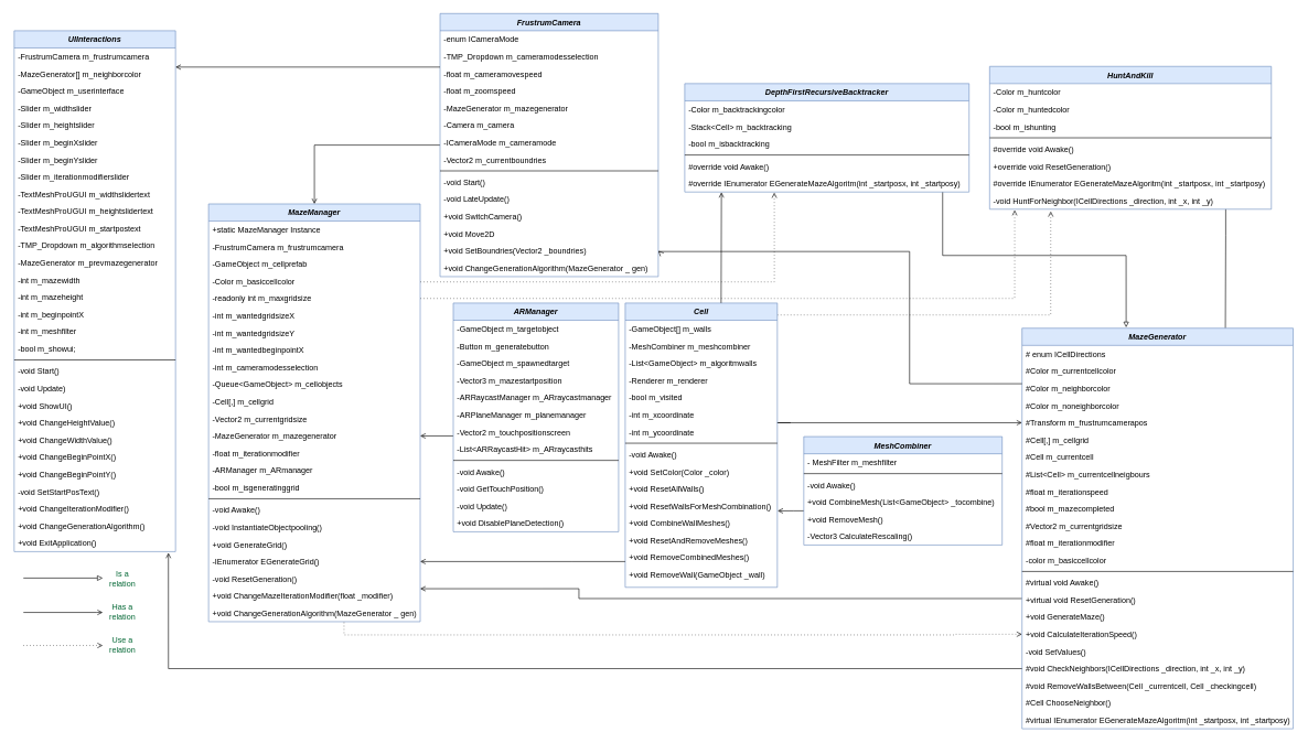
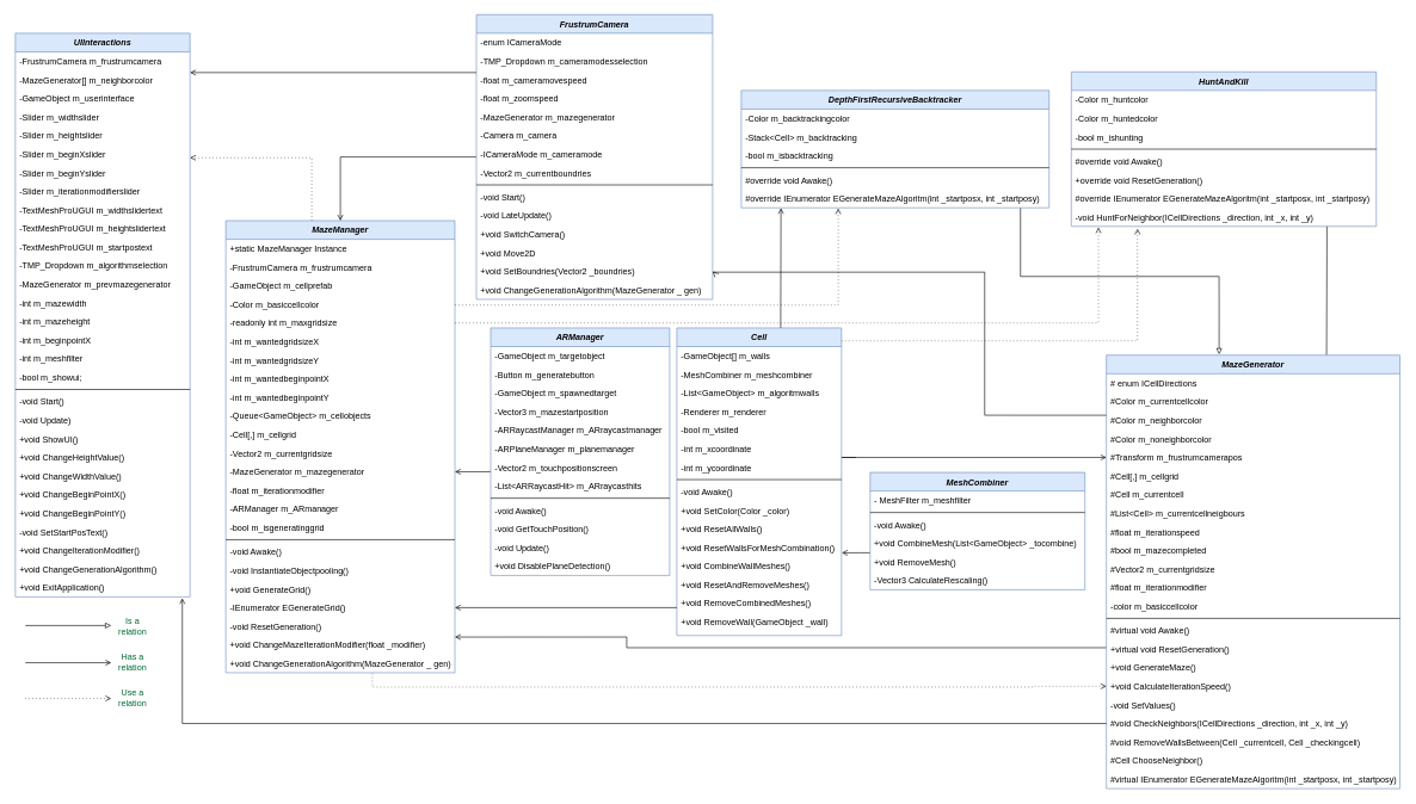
+ <mxCell id="39" style="edgeStyle=orthogonalEdgeStyle;rounded=0;orthogonalLoop=1;jettySize=auto;html=1;dashed=1;dashPattern=1 4;fontColor=#006633;endArrow=open;endFill=0;" parent="1" source="40" target="121" edge="1"><mxGeometry relative="1" as="geometry"><Array as="points"><mxPoint x="434" y="220" /></Array><mxPoint x="324" y="260" as="targetPoint" /></mxGeometry></mxCell>
- <mxCell id="49" value="-int m_cameramodesselection" style="text;align=left;verticalAlign=top;spacingLeft=4;spacingRight=4;overflow=hidden;rotatable=0;points=[[0,0.5],[1,0.5]];portConstraint=eastwest;rounded=0;shadow=0;html=0;" parent="40" vertex="1"><mxGeometry y="234" width="320" height="26" as="geometry" /></mxCell>
+ <mxCell id="49" value="-int m_wantedbeginpointY" style="text;align=left;verticalAlign=top;spacingLeft=4;spacingRight=4;overflow=hidden;rotatable=0;points=[[0,0.5],[1,0.5]];portConstraint=eastwest;rounded=0;shadow=0;html=0;" parent="40" vertex="1"><mxGeometry y="234" width="320" height="26" as="geometry" /></mxCell>
